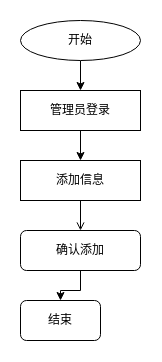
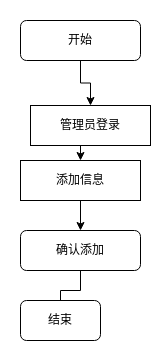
- <mxCell id="3" value="开始" style="ellipse;whiteSpace=wrap;html=1;" parent="1" vertex="1"><mxGeometry x="20" y="20" width="120" height="40" as="geometry" /></mxCell>
+ <mxCell id="3" value="开始" style="rounded=1;whiteSpace=wrap;html=1;" parent="1" vertex="1"><mxGeometry x="20" y="20" width="120" height="40" as="geometry" /></mxCell>
- <mxCell id="5" value="管理员登录" style="rounded=0;whiteSpace=wrap;html=1;" parent="1" vertex="1"><mxGeometry x="20" y="90" width="120" height="40" as="geometry" /></mxCell>
+ <mxCell id="5" value="管理员登录" style="rounded=0;whiteSpace=wrap;html=1;" parent="1" vertex="1"><mxGeometry x="30" y="105" width="120" height="40" as="geometry" /></mxCell>
- <mxCell id="6" style="edgeStyle=orthogonalEdgeStyle;rounded=0;orthogonalLoop=1;jettySize=auto;html=1;exitX=0.5;exitY=1;exitDx=0;exitDy=0;entryX=0.5;entryY=0;entryDx=0;entryDy=0;endArrow=open;" edge="1" parent="1" source="7" target="9"><mxGeometry relative="1" as="geometry" /></mxCell>
+ <mxCell id="6" style="edgeStyle=orthogonalEdgeStyle;rounded=0;orthogonalLoop=1;jettySize=auto;html=1;exitX=0.5;exitY=1;exitDx=0;exitDy=0;entryX=0.5;entryY=0;entryDx=0;entryDy=0;" edge="1" parent="1" source="7" target="9"><mxGeometry relative="1" as="geometry" /></mxCell>
- <mxCell id="8" value="" style="edgeStyle=orthogonalEdgeStyle;rounded=0;orthogonalLoop=1;jettySize=auto;html=1;" parent="1" source="9" target="10" edge="1"><mxGeometry relative="1" as="geometry" /></mxCell>
+ <mxCell id="8" value="" style="edgeStyle=orthogonalEdgeStyle;rounded=0;orthogonalLoop=1;jettySize=auto;html=1;endArrow=none;" parent="1" source="9" target="10" edge="1"><mxGeometry relative="1" as="geometry" /></mxCell>
